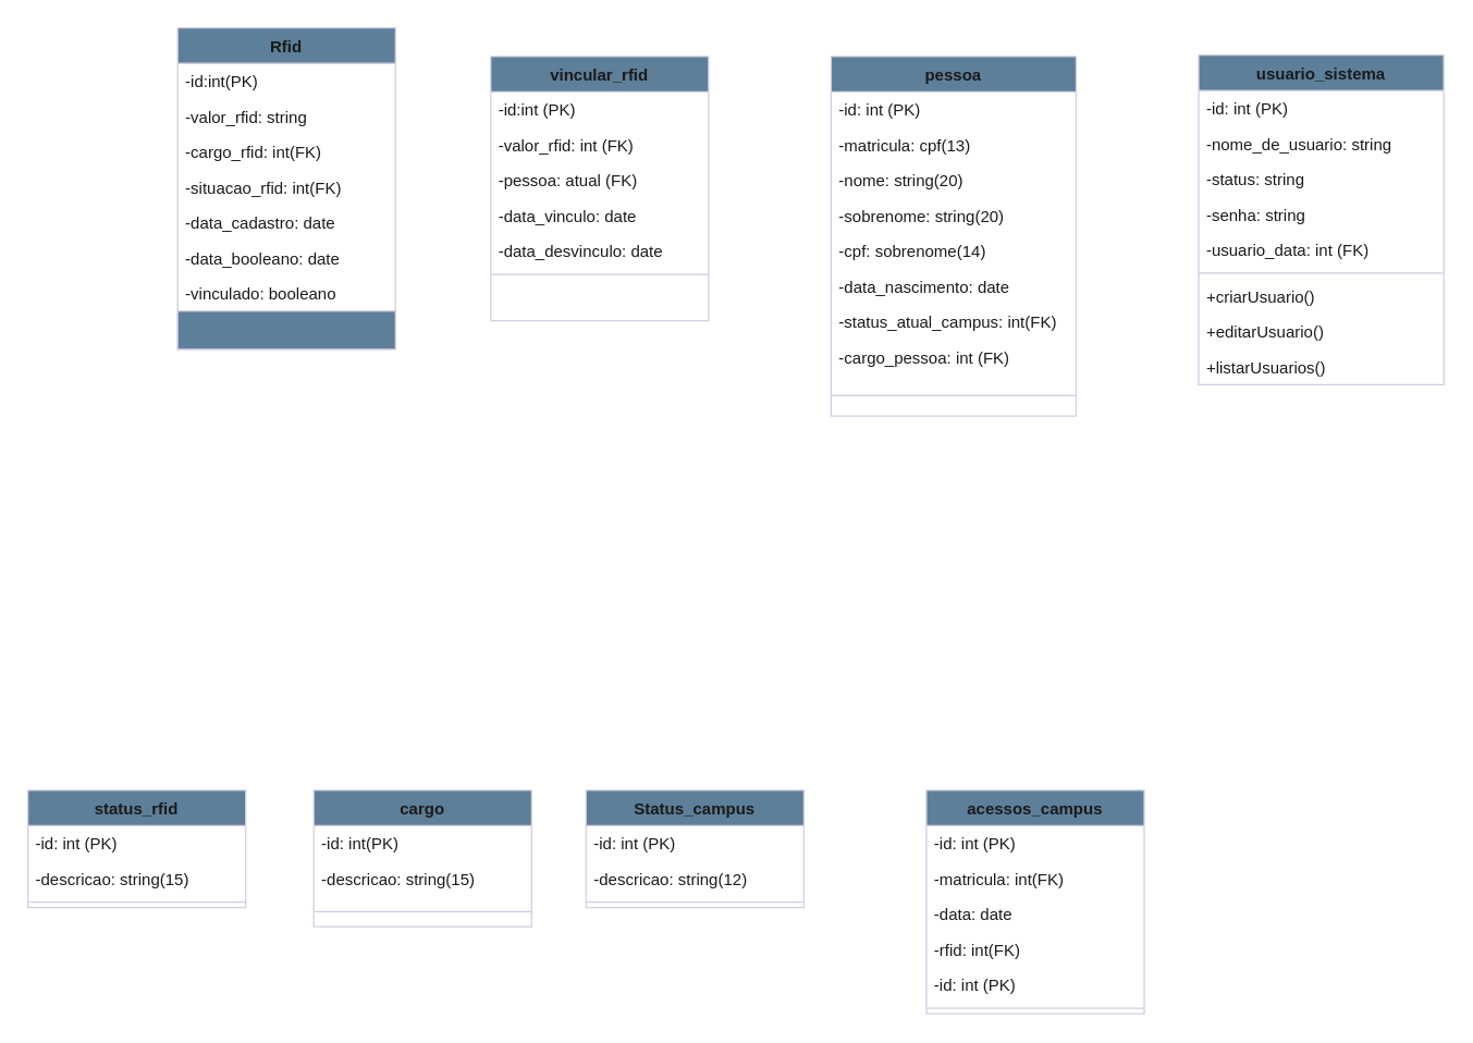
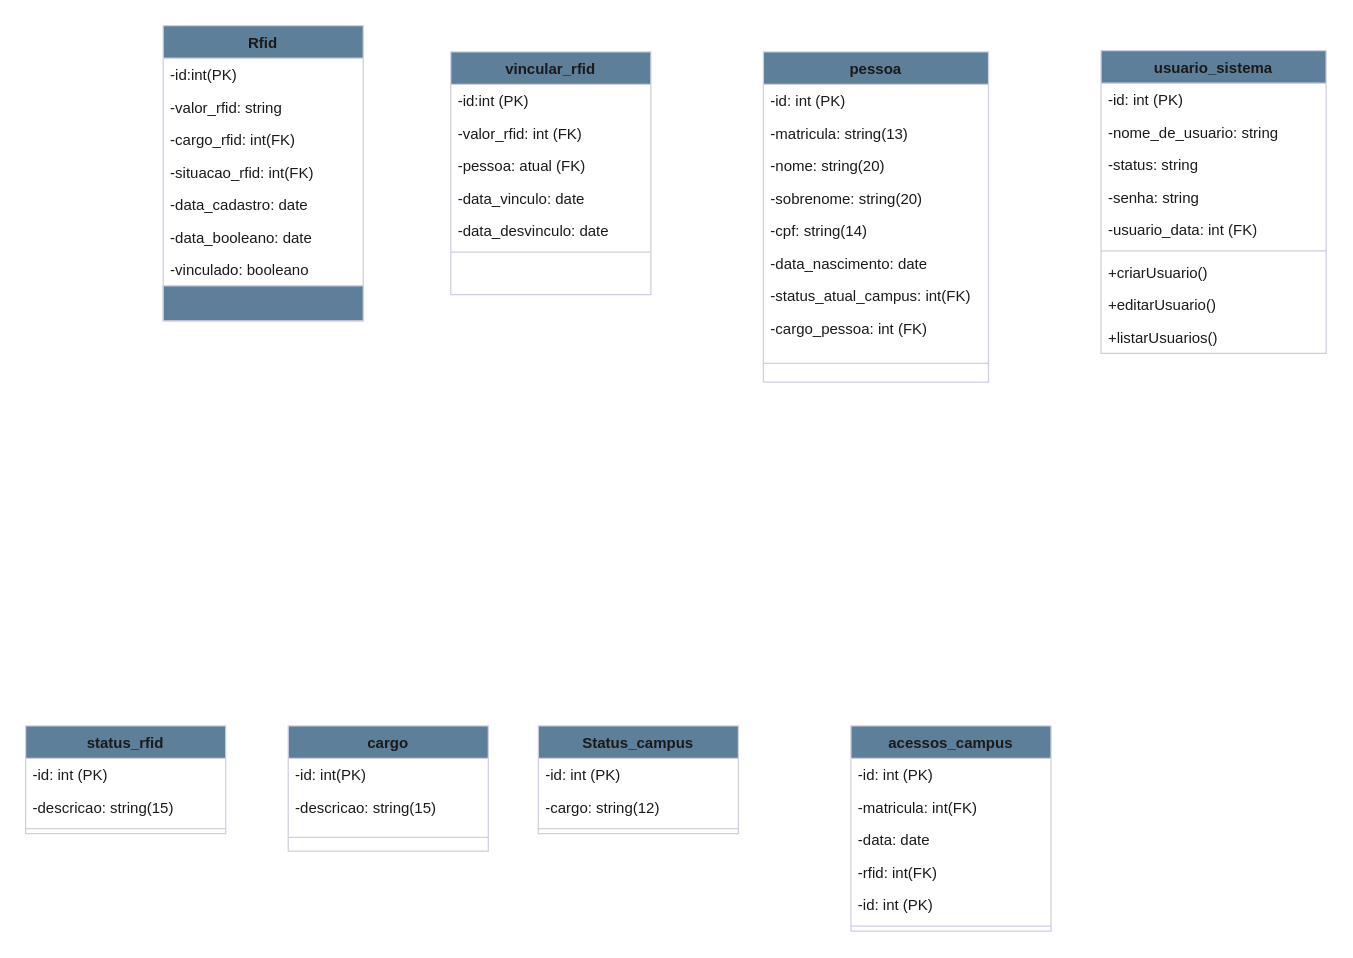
- <mxCell id="27" value="-matricula: cpf(13)" style="text;strokeColor=none;fillColor=none;align=left;verticalAlign=top;spacingLeft=4;spacingRight=4;overflow=hidden;rotatable=0;points=[[0,0.5],[1,0.5]];portConstraint=eastwest;whiteSpace=wrap;html=1;labelBackgroundColor=none;fontColor=#1A1A1A;rounded=0;" vertex="1" parent="25"><mxGeometry y="52" width="180" height="26" as="geometry" /></mxCell>
+ <mxCell id="27" value="-matricula: string(13)" style="text;strokeColor=none;fillColor=none;align=left;verticalAlign=top;spacingLeft=4;spacingRight=4;overflow=hidden;rotatable=0;points=[[0,0.5],[1,0.5]];portConstraint=eastwest;whiteSpace=wrap;html=1;labelBackgroundColor=none;fontColor=#1A1A1A;rounded=0;" vertex="1" parent="25"><mxGeometry y="52" width="180" height="26" as="geometry" /></mxCell>
- <mxCell id="30" value="-cpf: sobrenome(14)" style="text;strokeColor=none;fillColor=none;align=left;verticalAlign=top;spacingLeft=4;spacingRight=4;overflow=hidden;rotatable=0;points=[[0,0.5],[1,0.5]];portConstraint=eastwest;whiteSpace=wrap;html=1;labelBackgroundColor=none;fontColor=#1A1A1A;rounded=0;" vertex="1" parent="25"><mxGeometry y="130" width="180" height="26" as="geometry" /></mxCell>
+ <mxCell id="30" value="-cpf: string(14)" style="text;strokeColor=none;fillColor=none;align=left;verticalAlign=top;spacingLeft=4;spacingRight=4;overflow=hidden;rotatable=0;points=[[0,0.5],[1,0.5]];portConstraint=eastwest;whiteSpace=wrap;html=1;labelBackgroundColor=none;fontColor=#1A1A1A;rounded=0;" vertex="1" parent="25"><mxGeometry y="130" width="180" height="26" as="geometry" /></mxCell>
- <mxCell id="37" value="-descricao: string(12)" style="text;strokeColor=none;fillColor=none;align=left;verticalAlign=top;spacingLeft=4;spacingRight=4;overflow=hidden;rotatable=0;points=[[0,0.5],[1,0.5]];portConstraint=eastwest;whiteSpace=wrap;html=1;labelBackgroundColor=none;fontColor=#1A1A1A;rounded=0;" vertex="1" parent="35"><mxGeometry y="52" width="160" height="26" as="geometry" /></mxCell>
+ <mxCell id="37" value="-cargo: string(12)" style="text;strokeColor=none;fillColor=none;align=left;verticalAlign=top;spacingLeft=4;spacingRight=4;overflow=hidden;rotatable=0;points=[[0,0.5],[1,0.5]];portConstraint=eastwest;whiteSpace=wrap;html=1;labelBackgroundColor=none;fontColor=#1A1A1A;rounded=0;" vertex="1" parent="35"><mxGeometry y="52" width="160" height="26" as="geometry" /></mxCell>
